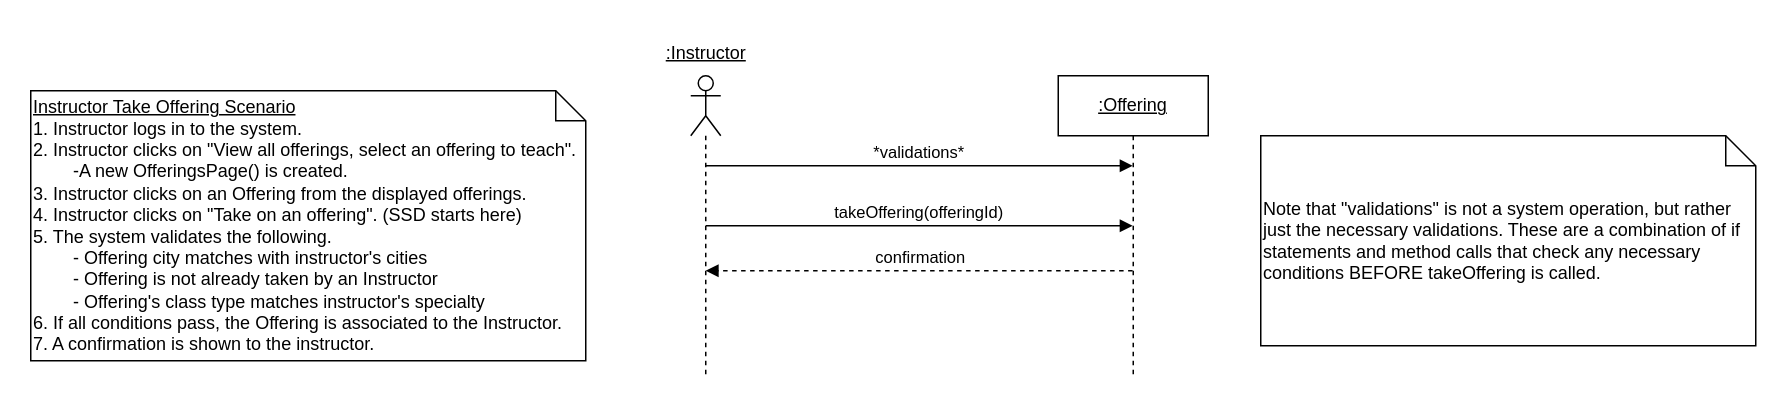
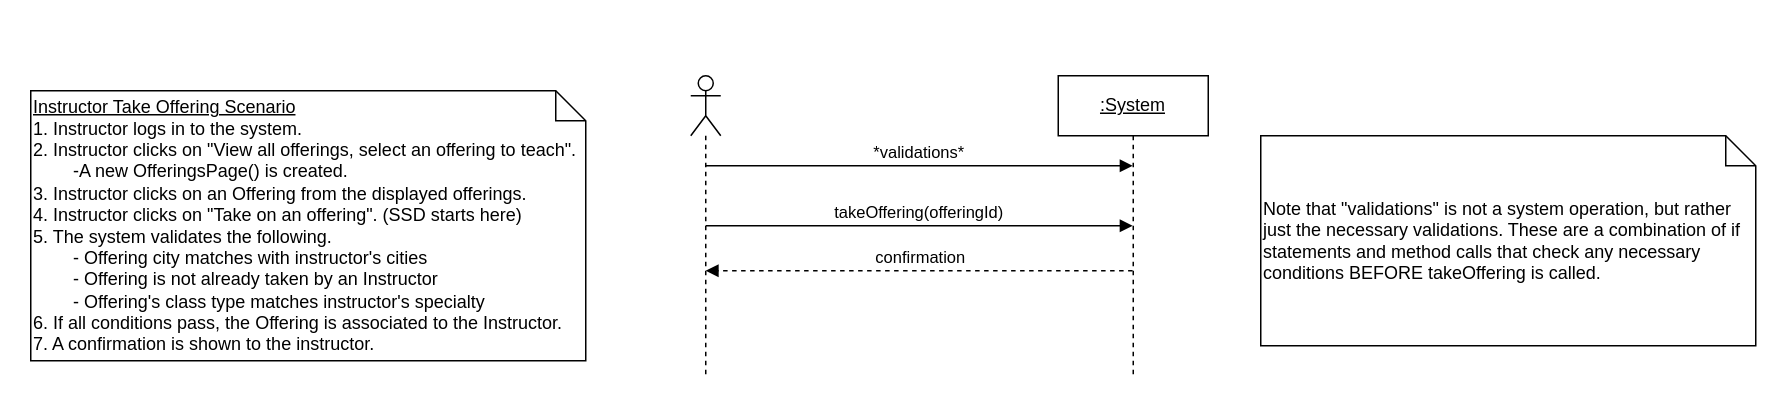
- <mxCell id="3" value="&lt;u&gt;:Instructor&lt;/u&gt;" style="text;html=1;align=center;verticalAlign=middle;resizable=0;points=[];autosize=1;strokeColor=none;fillColor=none;" parent="1" vertex="1"><mxGeometry x="430" y="20" width="80" height="30" as="geometry" /></mxCell>
- <mxCell id="4" value="&lt;u&gt;:Offering&lt;/u&gt;" style="shape=umlLifeline;perimeter=lifelinePerimeter;whiteSpace=wrap;html=1;container=1;dropTarget=0;collapsible=0;recursiveResize=0;outlineConnect=0;portConstraint=eastwest;newEdgeStyle={&quot;curved&quot;:0,&quot;rounded&quot;:0};" parent="1" vertex="1"><mxGeometry x="705" y="50" width="100" height="200" as="geometry" /></mxCell>
+ <mxCell id="4" value="&lt;u&gt;:System&lt;/u&gt;" style="shape=umlLifeline;perimeter=lifelinePerimeter;whiteSpace=wrap;html=1;container=1;dropTarget=0;collapsible=0;recursiveResize=0;outlineConnect=0;portConstraint=eastwest;newEdgeStyle={&quot;curved&quot;:0,&quot;rounded&quot;:0};" parent="1" vertex="1"><mxGeometry x="705" y="50" width="100" height="200" as="geometry" /></mxCell>
